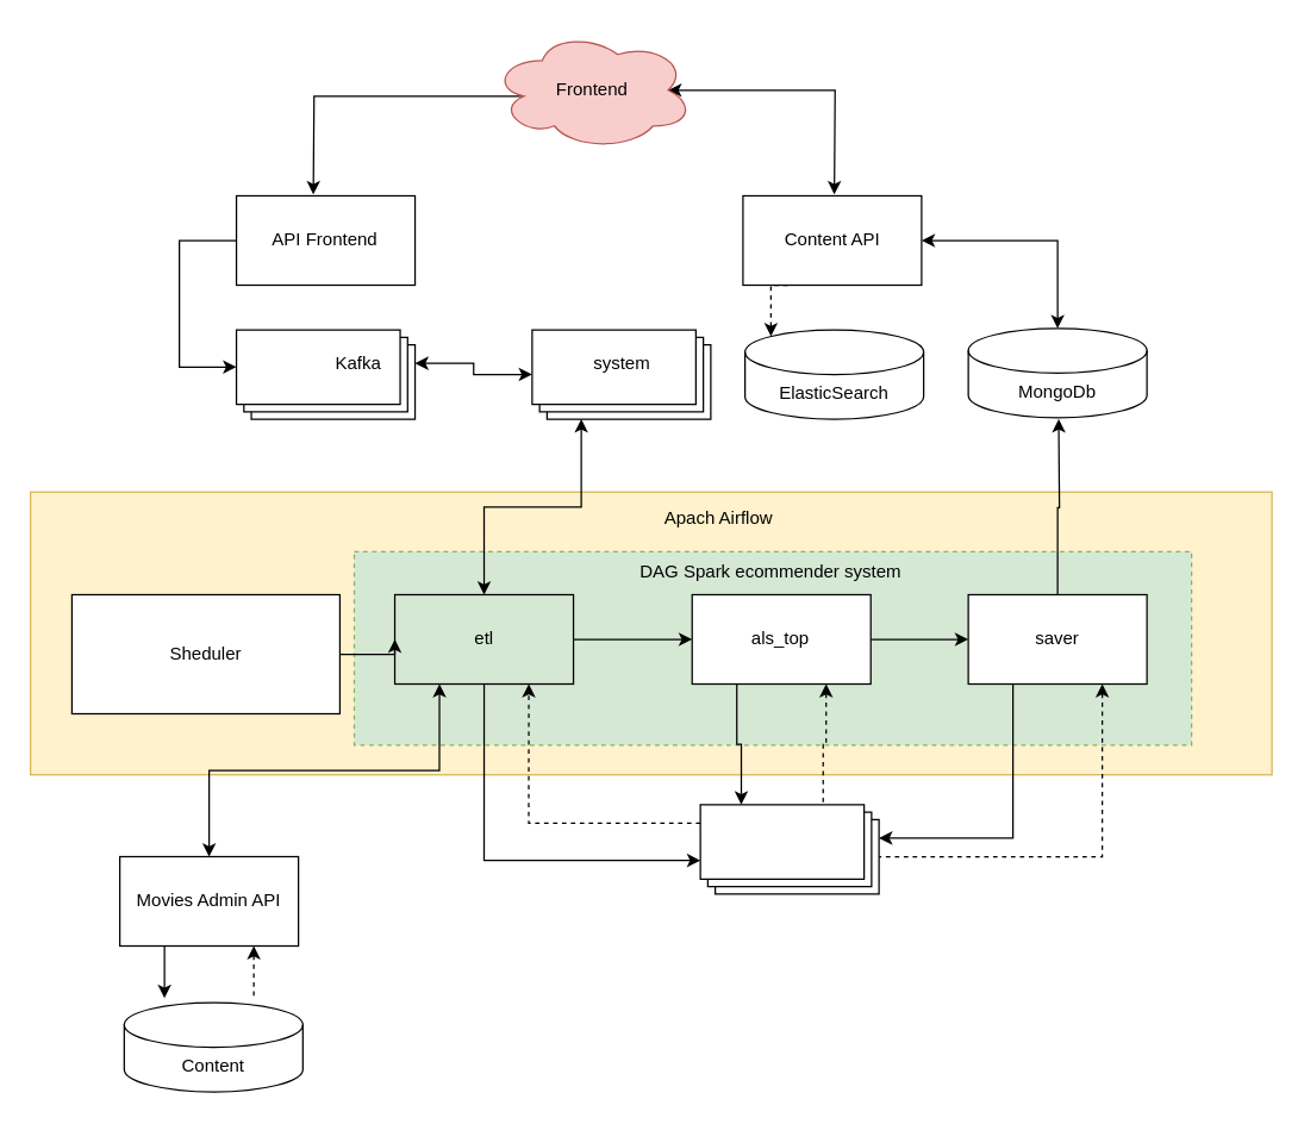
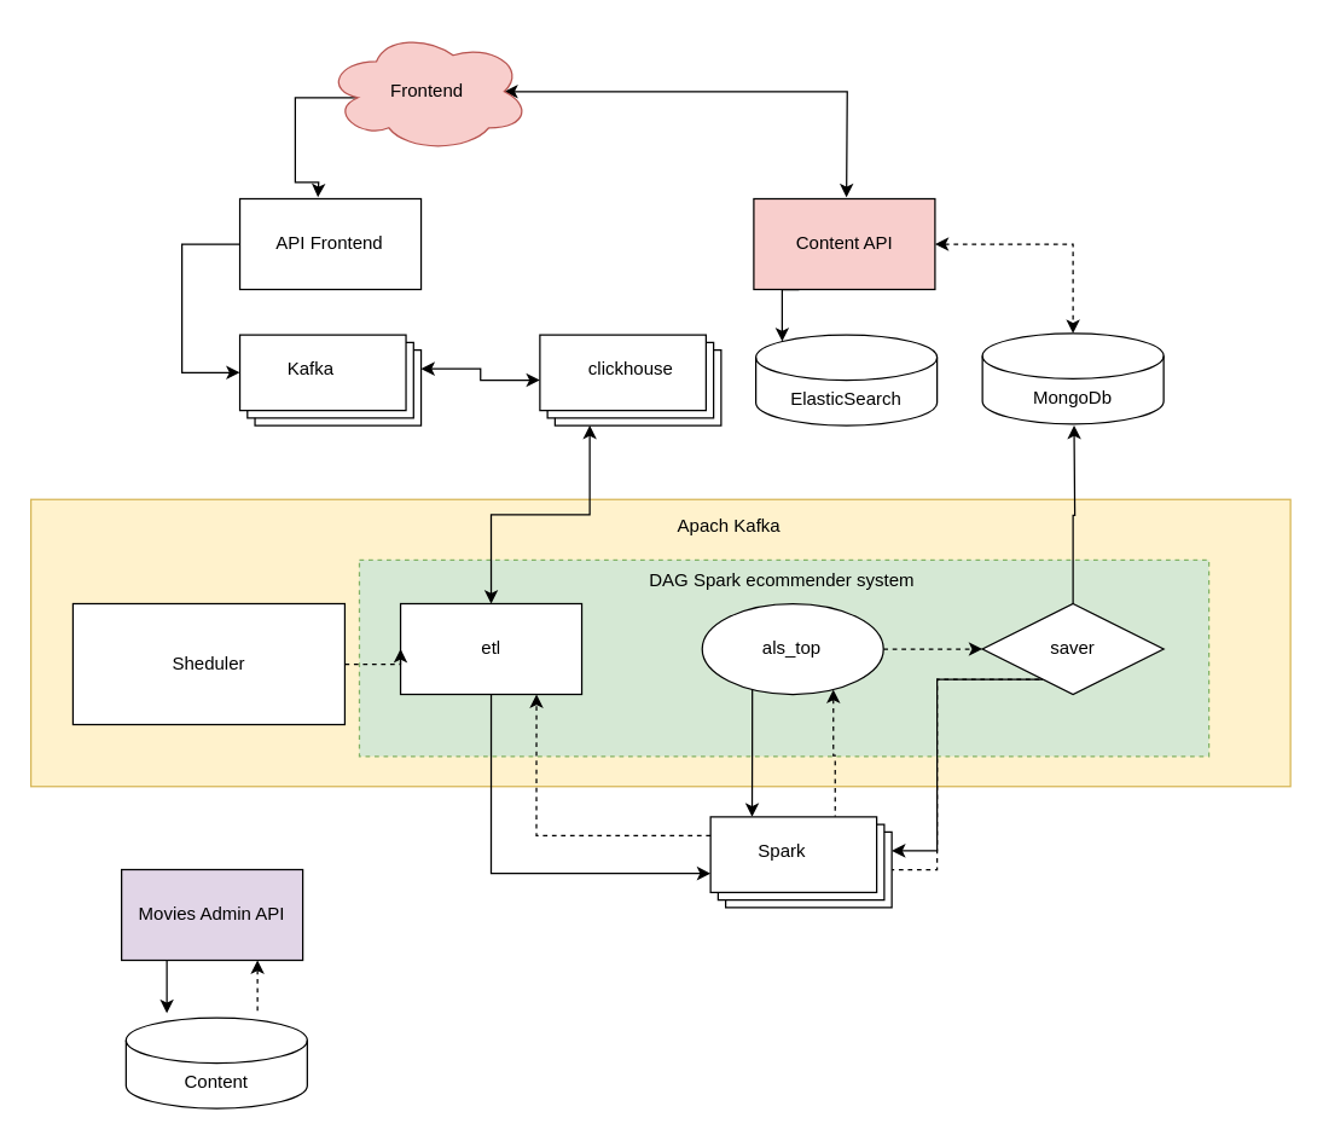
- <mxCell id="4" value="Frontend" style="ellipse;shape=cloud;whiteSpace=wrap;html=1;fillColor=#f8cecc;strokeColor=#b85450;" parent="1" vertex="1"><mxGeometry x="330" width="135.26" height="80" as="geometry" y="20" /></mxCell>
+ <mxCell id="4" value="Frontend" style="ellipse;shape=cloud;whiteSpace=wrap;html=1;fillColor=#f8cecc;strokeColor=#b85450;" parent="1" vertex="1"><mxGeometry x="215" y="20" width="135.26" height="80" as="geometry" /></mxCell>
- <mxCell id="18" value="Content API" style="whiteSpace=wrap;html=1;" parent="1" vertex="1"><mxGeometry x="498.62" y="131" width="120" height="60" as="geometry" /></mxCell>
+ <mxCell id="18" value="Content API" style="whiteSpace=wrap;html=1;fillColor=#f8cecc;" parent="1" vertex="1"><mxGeometry x="498.62" y="131" width="120" height="60" as="geometry" /></mxCell>
- <mxCell id="16" style="edgeStyle=orthogonalEdgeStyle;rounded=0;orthogonalLoop=1;jettySize=auto;html=1;exitX=1;exitY=0.5;exitDx=0;exitDy=0;startArrow=classic;startFill=1;entryX=0.5;entryY=0;entryDx=0;entryDy=0;entryPerimeter=0;" parent="1" source="18" target="39" edge="1"><mxGeometry relative="1" as="geometry"><mxPoint x="710" y="210" as="targetPoint" /></mxGeometry></mxCell>
+ <mxCell id="16" style="edgeStyle=orthogonalEdgeStyle;rounded=0;orthogonalLoop=1;jettySize=auto;html=1;exitX=1;exitY=0.5;exitDx=0;exitDy=0;startArrow=classic;startFill=1;entryX=0.5;entryY=0;entryDx=0;entryDy=0;entryPerimeter=0;dashed=1;" parent="1" source="18" target="39" edge="1"><mxGeometry relative="1" as="geometry"><mxPoint x="710" y="210" as="targetPoint" /></mxGeometry></mxCell>
- <mxCell id="17" style="edgeStyle=orthogonalEdgeStyle;rounded=0;orthogonalLoop=1;jettySize=auto;html=1;exitX=0.25;exitY=1;exitDx=0;exitDy=0;entryX=0.145;entryY=0;entryDx=0;entryDy=4.35;entryPerimeter=0;startArrow=none;startFill=0;endArrow=classic;endFill=1;dashed=1;" edge="1" parent="1" source="18" target="40"><mxGeometry relative="1" as="geometry" /></mxCell>
+ <mxCell id="17" style="edgeStyle=orthogonalEdgeStyle;rounded=0;orthogonalLoop=1;jettySize=auto;html=1;exitX=0.25;exitY=1;exitDx=0;exitDy=0;entryX=0.145;entryY=0;entryDx=0;entryDy=4.35;entryPerimeter=0;startArrow=none;startFill=0;endArrow=classic;endFill=1;" edge="1" parent="1" source="18" target="40"><mxGeometry relative="1" as="geometry" /></mxCell>
- <mxCell id="9" value="Kafka" style="text;html=1;align=center;verticalAlign=middle;resizable=0;points=[];autosize=1;strokeColor=none;fillColor=none;rounded=0;" parent="7" vertex="1"><mxGeometry x="56.6" y="8" width="50" height="30" as="geometry" /></mxCell>
+ <mxCell id="9" value="Kafka" style="text;html=1;align=center;verticalAlign=middle;resizable=0;points=[];autosize=1;strokeColor=none;fillColor=none;rounded=0;" parent="7" vertex="1"><mxGeometry x="21.6" y="8" width="50" height="30" as="geometry" /></mxCell>
- <mxCell id="12" value="system" style="text;html=1;align=center;verticalAlign=middle;resizable=0;points=[];autosize=1;strokeColor=none;fillColor=none;rounded=0;" parent="10" vertex="1"><mxGeometry x="20" y="8" width="80" height="30" as="geometry" /></mxCell>
+ <mxCell id="12" value="clickhouse" style="text;html=1;align=center;verticalAlign=middle;resizable=0;points=[];autosize=1;strokeColor=none;fillColor=none;rounded=0;" parent="10" vertex="1"><mxGeometry x="20" y="8" width="80" height="30" as="geometry" /></mxCell>
- <mxCell id="21" value="Apach Airflow" style="text;html=1;align=center;verticalAlign=middle;resizable=0;points=[];autosize=1;strokeColor=none;fillColor=none;" parent="1" vertex="1"><mxGeometry x="431.625" y="333" width="100" height="30" as="geometry" /></mxCell>
+ <mxCell id="21" value="Apach Kafka" style="text;html=1;align=center;verticalAlign=middle;resizable=0;points=[];autosize=1;strokeColor=none;fillColor=none;" parent="1" vertex="1"><mxGeometry x="431.625" y="333" width="100" height="30" as="geometry" /></mxCell>
- <mxCell id="27" value="etl" style="rounded=0;whiteSpace=wrap;html=1;fillColor=#d5e8d4;" parent="1" vertex="1"><mxGeometry x="264.738" y="399" width="120" height="60" as="geometry" /></mxCell>
+ <mxCell id="27" value="etl" style="rounded=0;whiteSpace=wrap;html=1;" parent="1" vertex="1"><mxGeometry x="264.738" y="399" width="120" height="60" as="geometry" /></mxCell>
- <mxCell id="23" style="edgeStyle=orthogonalEdgeStyle;rounded=0;orthogonalLoop=1;jettySize=auto;html=1;exitX=1;exitY=0.5;exitDx=0;exitDy=0;entryX=0;entryY=0.5;entryDx=0;entryDy=0;startArrow=none;startFill=0;" parent="1" source="27" target="31" edge="1"><mxGeometry relative="1" as="geometry" /></mxCell>
- <mxCell id="31" value="als_top" style="rounded=0;whiteSpace=wrap;html=1;" parent="1" vertex="1"><mxGeometry x="464.475" y="399" width="120" height="60" as="geometry" /></mxCell>
+ <mxCell id="31" value="als_top" style="ellipse;whiteSpace=wrap;html=1;" parent="1" vertex="1"><mxGeometry x="464.475" y="399" width="120" height="60" as="geometry" /></mxCell>
- <mxCell id="28" style="edgeStyle=orthogonalEdgeStyle;rounded=0;orthogonalLoop=1;jettySize=auto;html=1;exitX=1;exitY=0.5;exitDx=0;exitDy=0;entryX=0;entryY=0.5;entryDx=0;entryDy=0;startArrow=none;startFill=0;" edge="1" parent="1" source="31" target="36"><mxGeometry relative="1" as="geometry" /></mxCell>
+ <mxCell id="28" style="edgeStyle=orthogonalEdgeStyle;rounded=0;orthogonalLoop=1;jettySize=auto;html=1;exitX=1;exitY=0.5;exitDx=0;exitDy=0;entryX=0;entryY=0.5;entryDx=0;entryDy=0;startArrow=none;startFill=0;dashed=1;" edge="1" parent="1" source="31" target="36"><mxGeometry relative="1" as="geometry" /></mxCell>
- <mxCell id="36" value="saver" style="rounded=0;whiteSpace=wrap;html=1;" parent="1" vertex="1"><mxGeometry x="650.005" y="399" width="120" height="60" as="geometry" /></mxCell>
+ <mxCell id="36" value="saver" style="rhombus;whiteSpace=wrap;html=1;" parent="1" vertex="1"><mxGeometry x="650.005" y="399" width="120" height="60" as="geometry" /></mxCell>
- <mxCell id="37" style="edgeStyle=orthogonalEdgeStyle;rounded=0;orthogonalLoop=1;jettySize=auto;html=1;exitX=1;exitY=0.5;exitDx=0;exitDy=0;entryX=0;entryY=0.5;entryDx=0;entryDy=0;startArrow=none;startFill=0;" parent="1" source="20" target="27" edge="1"><mxGeometry relative="1" as="geometry" /></mxCell>
+ <mxCell id="37" style="edgeStyle=orthogonalEdgeStyle;rounded=0;orthogonalLoop=1;jettySize=auto;html=1;exitX=1;exitY=0.5;exitDx=0;exitDy=0;entryX=0;entryY=0.5;entryDx=0;entryDy=0;startArrow=none;startFill=0;dashed=1;" parent="1" source="20" target="27" edge="1"><mxGeometry relative="1" as="geometry" /></mxCell>
- <mxCell id="25" style="edgeStyle=orthogonalEdgeStyle;rounded=0;orthogonalLoop=1;jettySize=auto;html=1;exitX=0.25;exitY=1;exitDx=0;exitDy=0;entryX=0.5;entryY=0;entryDx=0;entryDy=0;startArrow=classic;startFill=1;" parent="1" source="27" target="15" edge="1"><mxGeometry relative="1" as="geometry" /></mxCell>
+ <mxCell id="44" value="Spark" style="text;html=1;align=center;verticalAlign=middle;resizable=0;points=[];autosize=1;strokeColor=none;fillColor=none;rounded=0;" vertex="1" parent="42"><mxGeometry x="21.6" y="8" width="50" height="30" as="geometry" /></mxCell>
- <mxCell id="15" value="Movies Admin API" style="whiteSpace=wrap;html=1;" parent="1" vertex="1"><mxGeometry x="80" y="575" width="120" height="60" as="geometry" /></mxCell>
+ <mxCell id="15" value="Movies Admin API" style="whiteSpace=wrap;html=1;fillColor=#e1d5e7;" parent="1" vertex="1"><mxGeometry x="80" y="575" width="120" height="60" as="geometry" /></mxCell>
